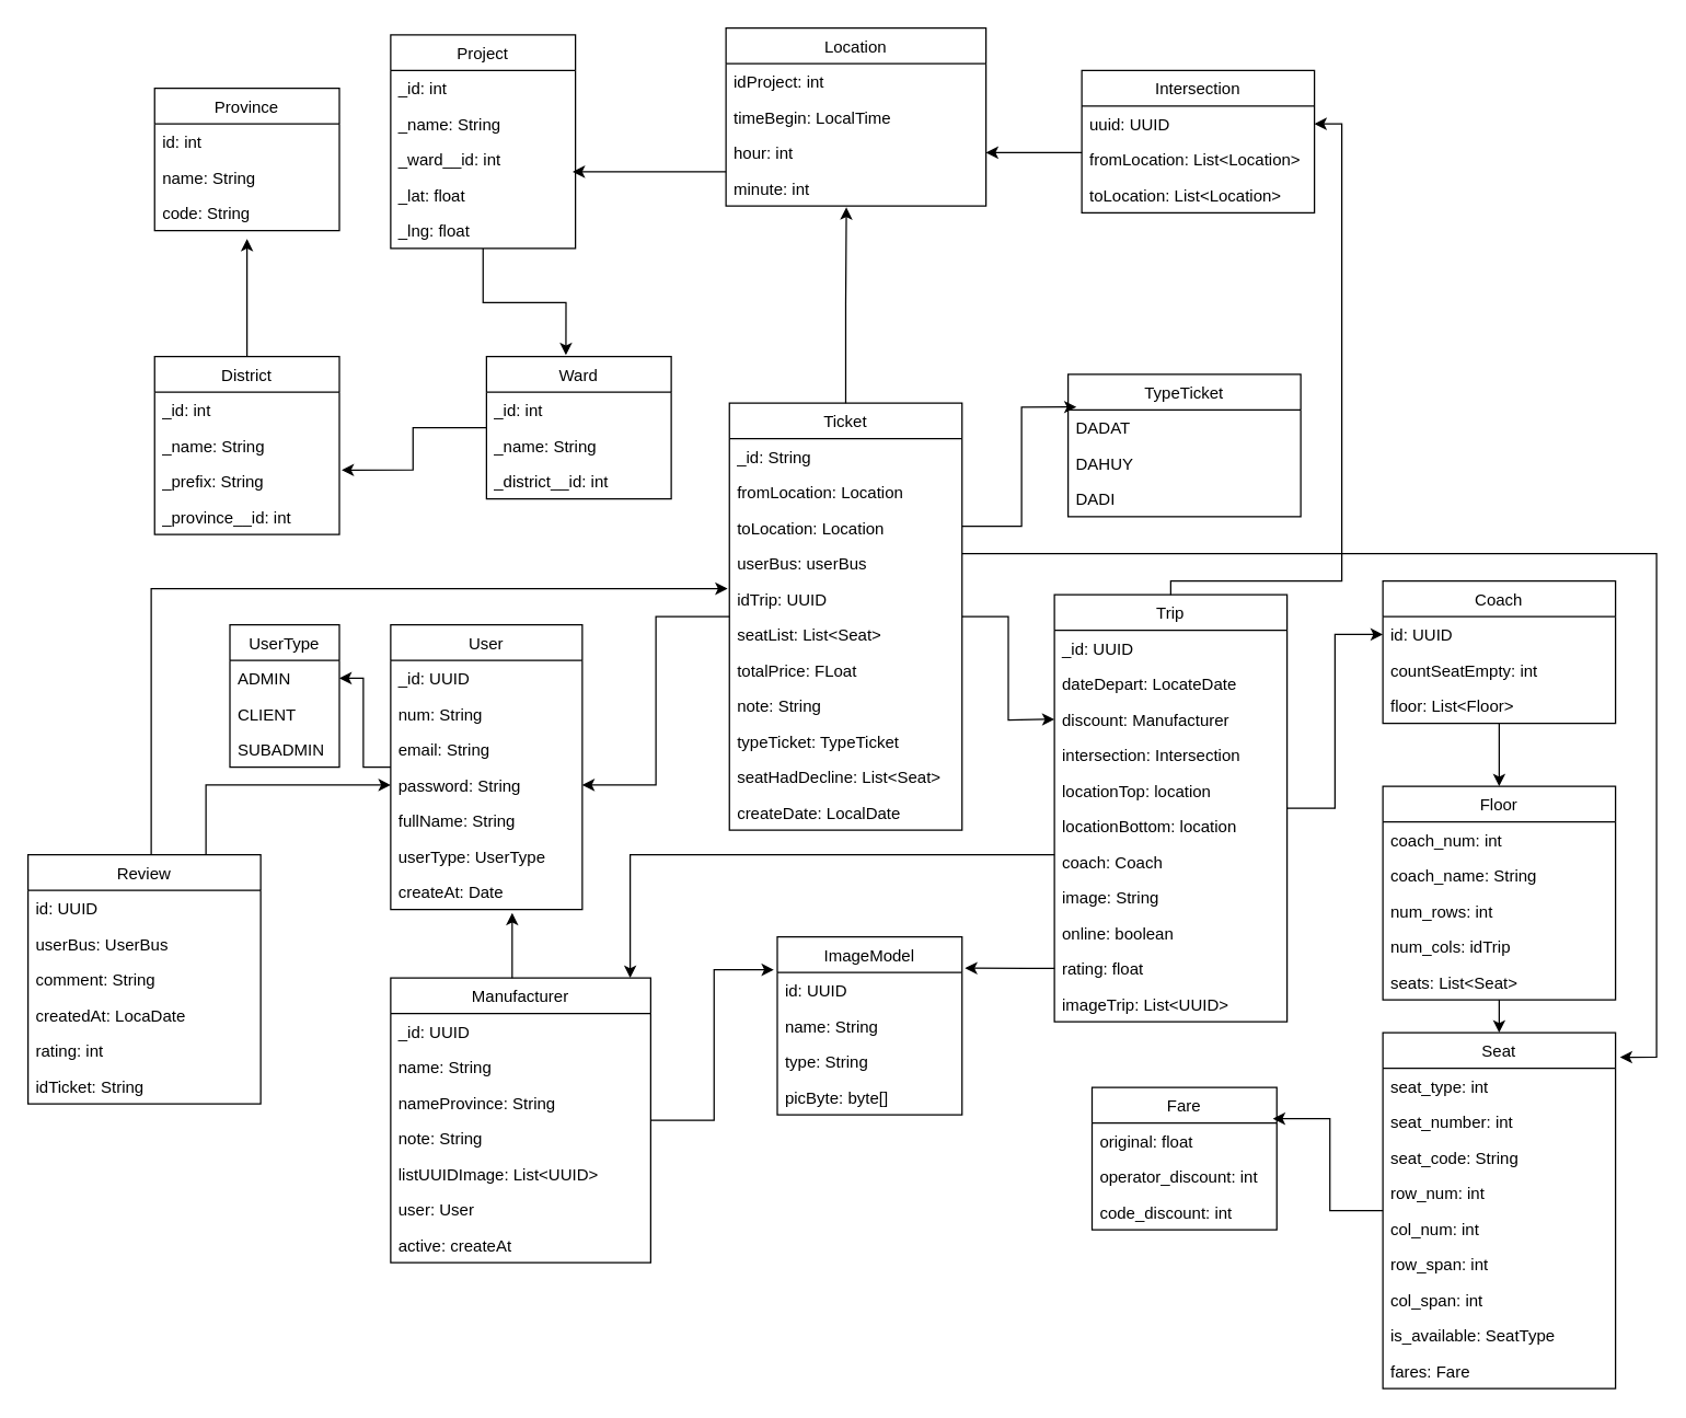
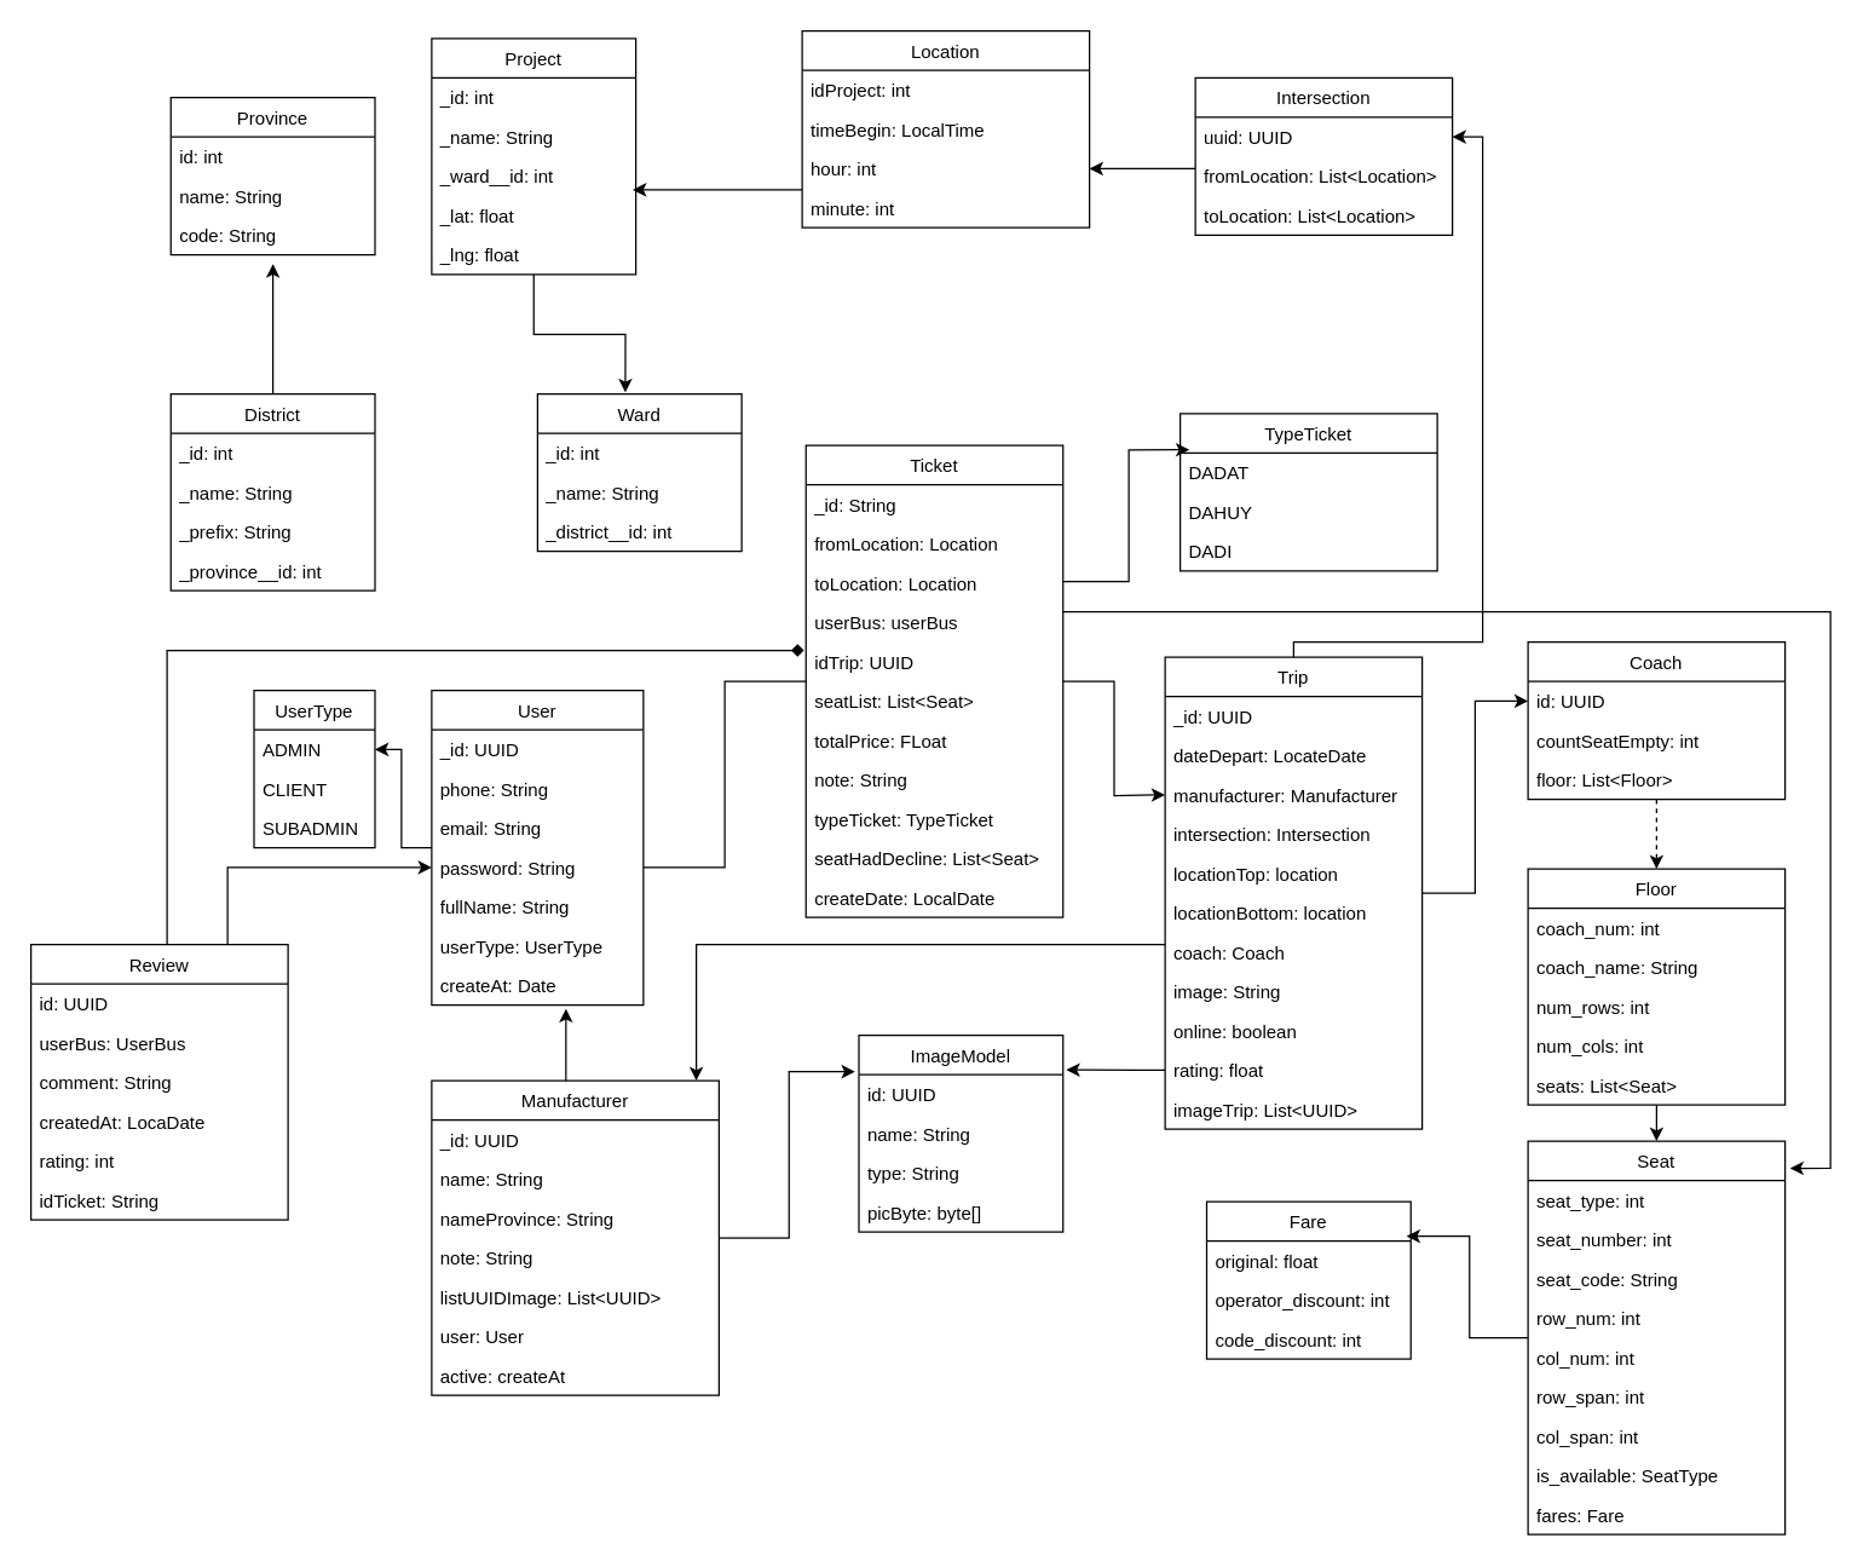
- <mxCell id="109" style="edgeStyle=orthogonalEdgeStyle;rounded=0;orthogonalLoop=1;jettySize=auto;html=1;entryX=0.463;entryY=1.038;entryDx=0;entryDy=0;entryPerimeter=0;" parent="1" source="111" target="57" edge="1"><mxGeometry relative="1" as="geometry" /></mxCell>
- <mxCell id="15" style="edgeStyle=orthogonalEdgeStyle;rounded=0;orthogonalLoop=1;jettySize=auto;html=1;entryX=1.012;entryY=0.19;entryDx=0;entryDy=0;entryPerimeter=0;" parent="1" source="16" target="24" edge="1"><mxGeometry relative="1" as="geometry" /></mxCell>
- <mxCell id="124" style="edgeStyle=orthogonalEdgeStyle;rounded=0;orthogonalLoop=1;jettySize=auto;html=1;entryX=-0.008;entryY=0.215;entryDx=0;entryDy=0;entryPerimeter=0;" edge="1" parent="1" source="125" target="116"><mxGeometry relative="1" as="geometry"><Array as="points"><mxPoint x="110" y="430" /></Array></mxGeometry></mxCell>
+ <mxCell id="124" style="edgeStyle=orthogonalEdgeStyle;rounded=0;orthogonalLoop=1;jettySize=auto;html=1;entryX=-0.008;entryY=0.215;entryDx=0;entryDy=0;entryPerimeter=0;endArrow=diamond;" edge="1" parent="1" source="125" target="116"><mxGeometry relative="1" as="geometry"><Array as="points"><mxPoint x="110" y="430" /></Array></mxGeometry></mxCell>
- <mxCell id="9" value="num: String" style="text;strokeColor=none;fillColor=none;align=left;verticalAlign=top;spacingLeft=4;spacingRight=4;overflow=hidden;rotatable=0;points=[[0,0.5],[1,0.5]];portConstraint=eastwest;" parent="7" vertex="1"><mxGeometry y="52" width="140" height="26" as="geometry" /></mxCell>
+ <mxCell id="9" value="phone: String" style="text;strokeColor=none;fillColor=none;align=left;verticalAlign=top;spacingLeft=4;spacingRight=4;overflow=hidden;rotatable=0;points=[[0,0.5],[1,0.5]];portConstraint=eastwest;" parent="7" vertex="1"><mxGeometry y="52" width="140" height="26" as="geometry" /></mxCell>
- <mxCell id="88" value="discount: Manufacturer" style="text;strokeColor=none;fillColor=none;align=left;verticalAlign=top;spacingLeft=4;spacingRight=4;overflow=hidden;rotatable=0;points=[[0,0.5],[1,0.5]];portConstraint=eastwest;" parent="85" vertex="1"><mxGeometry y="78" width="170" height="26" as="geometry" /></mxCell>
+ <mxCell id="88" value="manufacturer: Manufacturer" style="text;strokeColor=none;fillColor=none;align=left;verticalAlign=top;spacingLeft=4;spacingRight=4;overflow=hidden;rotatable=0;points=[[0,0.5],[1,0.5]];portConstraint=eastwest;" parent="85" vertex="1"><mxGeometry y="78" width="170" height="26" as="geometry" /></mxCell>
- <mxCell id="97" style="edgeStyle=orthogonalEdgeStyle;rounded=0;orthogonalLoop=1;jettySize=auto;html=1;entryX=0.5;entryY=0;entryDx=0;entryDy=0;" edge="1" parent="1" source="98" target="75"><mxGeometry relative="1" as="geometry" /></mxCell>
+ <mxCell id="97" style="edgeStyle=orthogonalEdgeStyle;rounded=0;orthogonalLoop=1;jettySize=auto;html=1;entryX=0.5;entryY=0;entryDx=0;entryDy=0;dashed=1;" edge="1" parent="1" source="98" target="75"><mxGeometry relative="1" as="geometry" /></mxCell>
- <mxCell id="106" style="edgeStyle=orthogonalEdgeStyle;rounded=0;orthogonalLoop=1;jettySize=auto;html=1;entryX=1;entryY=0.5;entryDx=0;entryDy=0;" parent="1" source="111" target="11" edge="1"><mxGeometry relative="1" as="geometry" /></mxCell>
+ <mxCell id="106" style="edgeStyle=orthogonalEdgeStyle;rounded=0;orthogonalLoop=1;jettySize=auto;html=1;entryX=1;entryY=0.5;entryDx=0;entryDy=0;endArrow=none;" parent="1" source="111" target="11" edge="1"><mxGeometry relative="1" as="geometry" /></mxCell>
- <mxCell id="79" value="num_cols: idTrip" style="text;strokeColor=none;fillColor=none;align=left;verticalAlign=top;spacingLeft=4;spacingRight=4;overflow=hidden;rotatable=0;points=[[0,0.5],[1,0.5]];portConstraint=eastwest;" parent="75" vertex="1"><mxGeometry y="104" width="170" height="26" as="geometry" /></mxCell>
+ <mxCell id="79" value="num_cols: int" style="text;strokeColor=none;fillColor=none;align=left;verticalAlign=top;spacingLeft=4;spacingRight=4;overflow=hidden;rotatable=0;points=[[0,0.5],[1,0.5]];portConstraint=eastwest;" parent="75" vertex="1"><mxGeometry y="104" width="170" height="26" as="geometry" /></mxCell>
